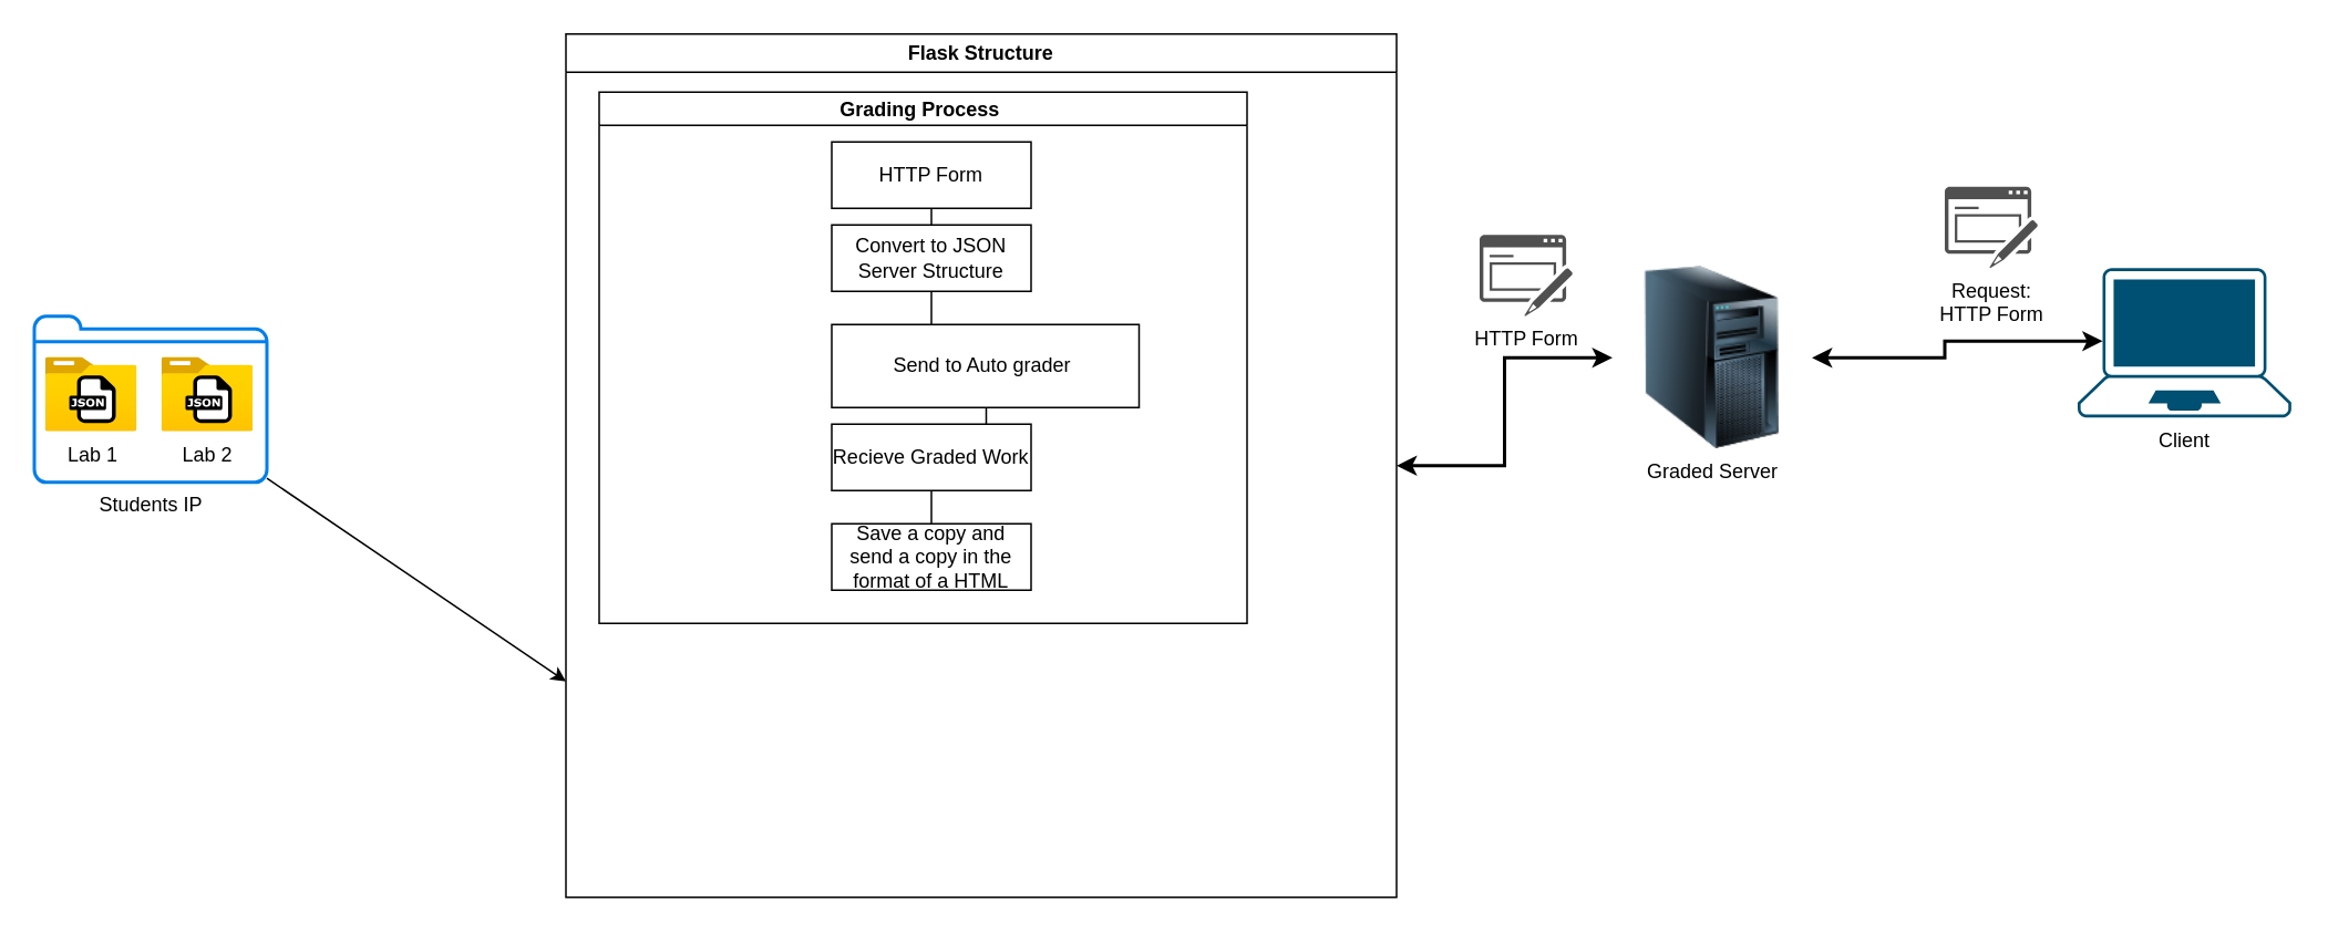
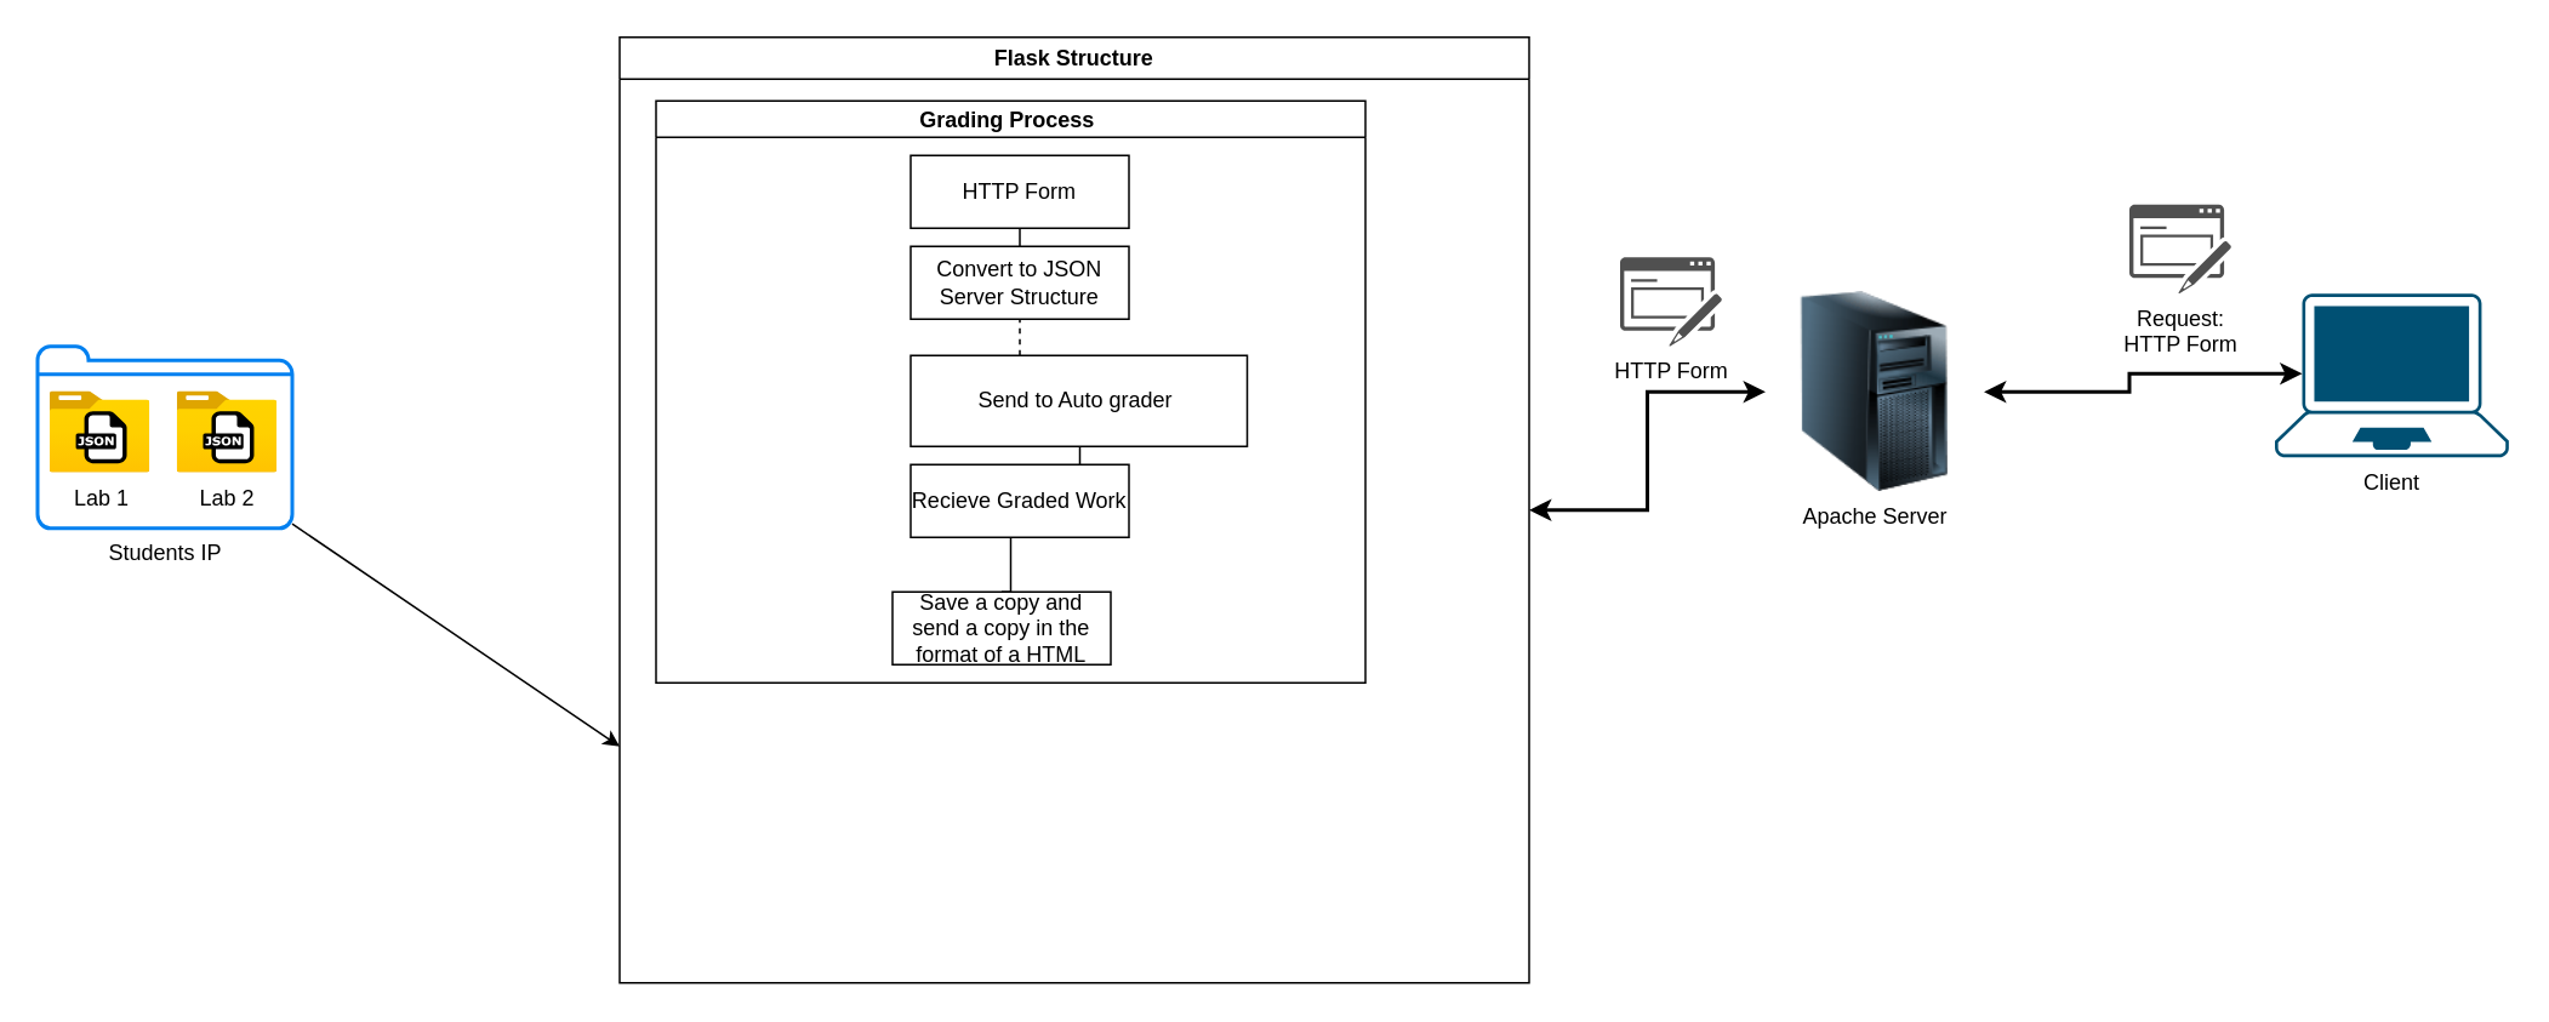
- <mxCell id="13" style="edgeStyle=elbowEdgeStyle;rounded=0;orthogonalLoop=1;jettySize=auto;html=1;startArrow=none;endArrow=none;entryX=0.5;entryY=1;entryDx=0;entryDy=0;" parent="9" source="14" target="12" edge="1"><mxGeometry relative="1" as="geometry" /></mxCell>
+ <mxCell id="13" style="edgeStyle=elbowEdgeStyle;rounded=0;orthogonalLoop=1;jettySize=auto;html=1;startArrow=none;endArrow=none;entryX=0.5;entryY=1;entryDx=0;entryDy=0;dashed=1;" parent="9" source="14" target="12" edge="1"><mxGeometry relative="1" as="geometry" /></mxCell>
- <mxCell id="23" value="Graded Server" style="image;html=1;image=img/lib/clip_art/computers/Server_Tower_128x128.png" parent="1" vertex="1"><mxGeometry x="970" y="160" width="120" height="110" as="geometry" /></mxCell>
+ <mxCell id="23" value="Apache Server" style="image;html=1;image=img/lib/clip_art/computers/Server_Tower_128x128.png" parent="1" vertex="1"><mxGeometry x="970" y="160" width="120" height="110" as="geometry" /></mxCell>
- <mxCell id="18" value="Save a copy and send a copy in the format of a HTML" style="whiteSpace=wrap;html=1;treeFolding=1;treeMoving=1;newEdgeStyle={&quot;edgeStyle&quot;:&quot;elbowEdgeStyle&quot;,&quot;startArrow&quot;:&quot;none&quot;,&quot;endArrow&quot;:&quot;none&quot;};" parent="9" vertex="1"><mxGeometry x="140" y="260" width="120" height="40" as="geometry" /></mxCell>
+ <mxCell id="18" value="Save a copy and send a copy in the format of a HTML" style="whiteSpace=wrap;html=1;treeFolding=1;treeMoving=1;newEdgeStyle={&quot;edgeStyle&quot;:&quot;elbowEdgeStyle&quot;,&quot;startArrow&quot;:&quot;none&quot;,&quot;endArrow&quot;:&quot;none&quot;};" parent="9" vertex="1"><mxGeometry x="130" y="270" width="120" height="40" as="geometry" /></mxCell>
